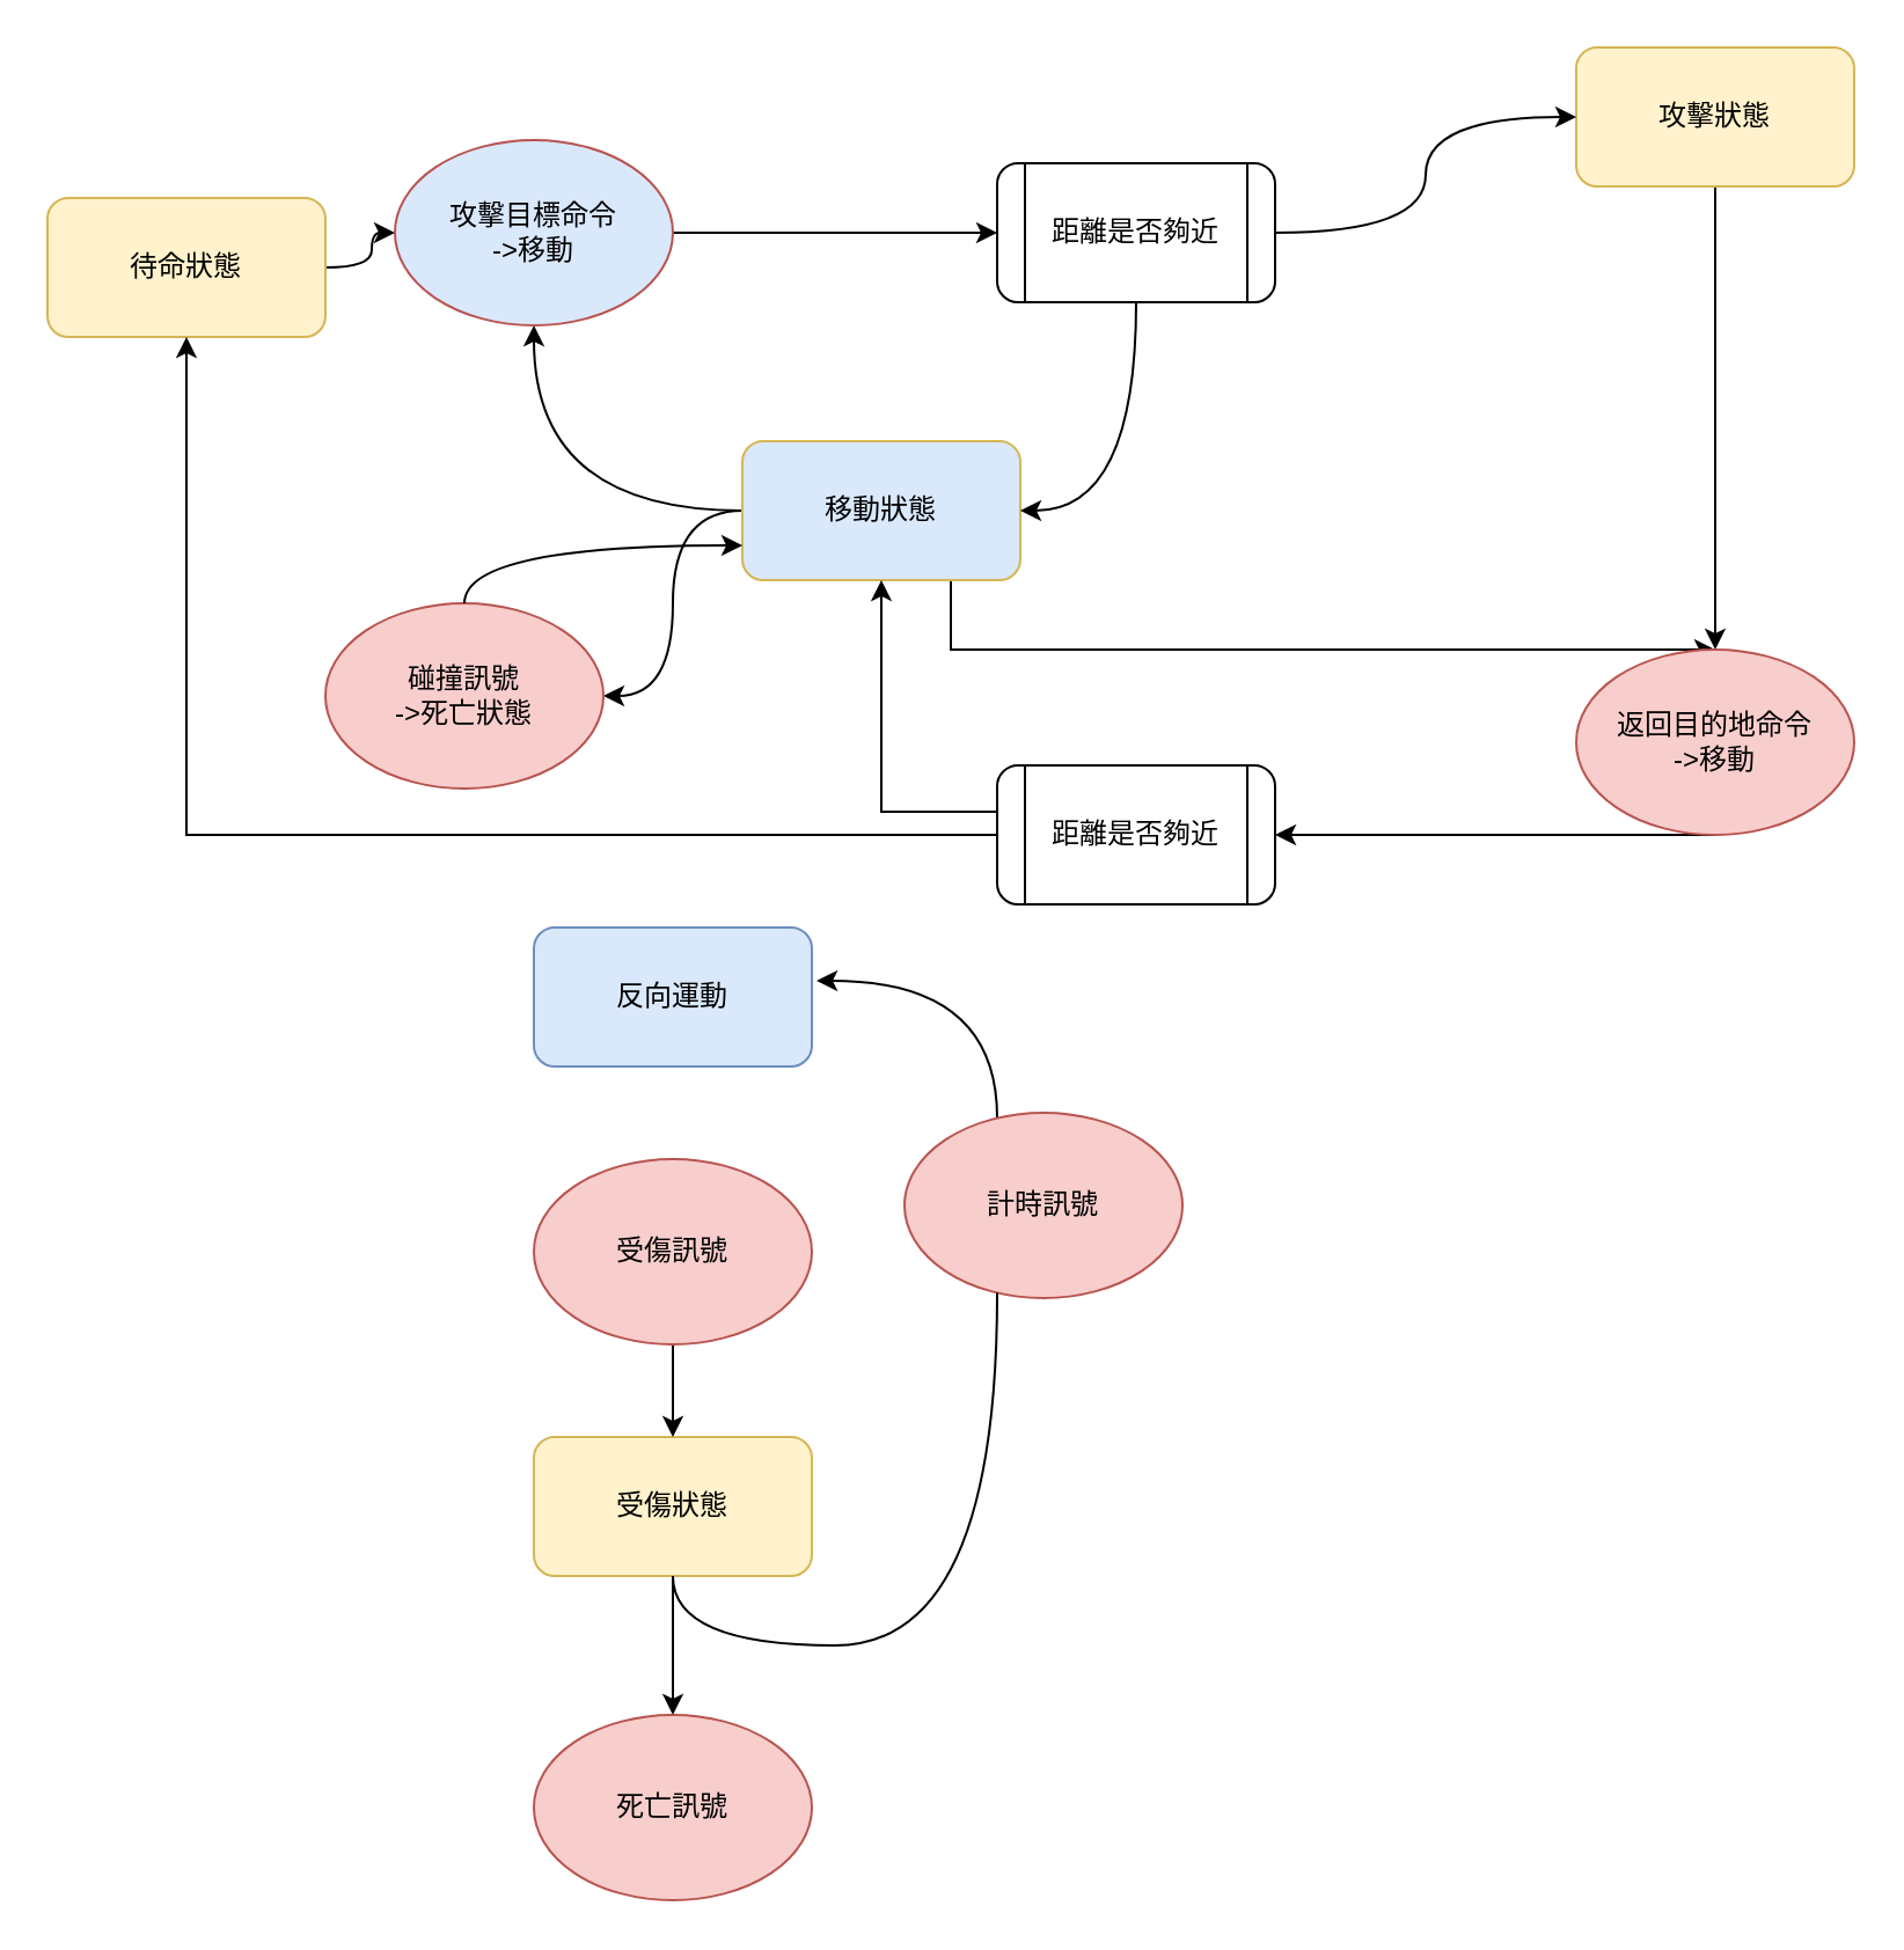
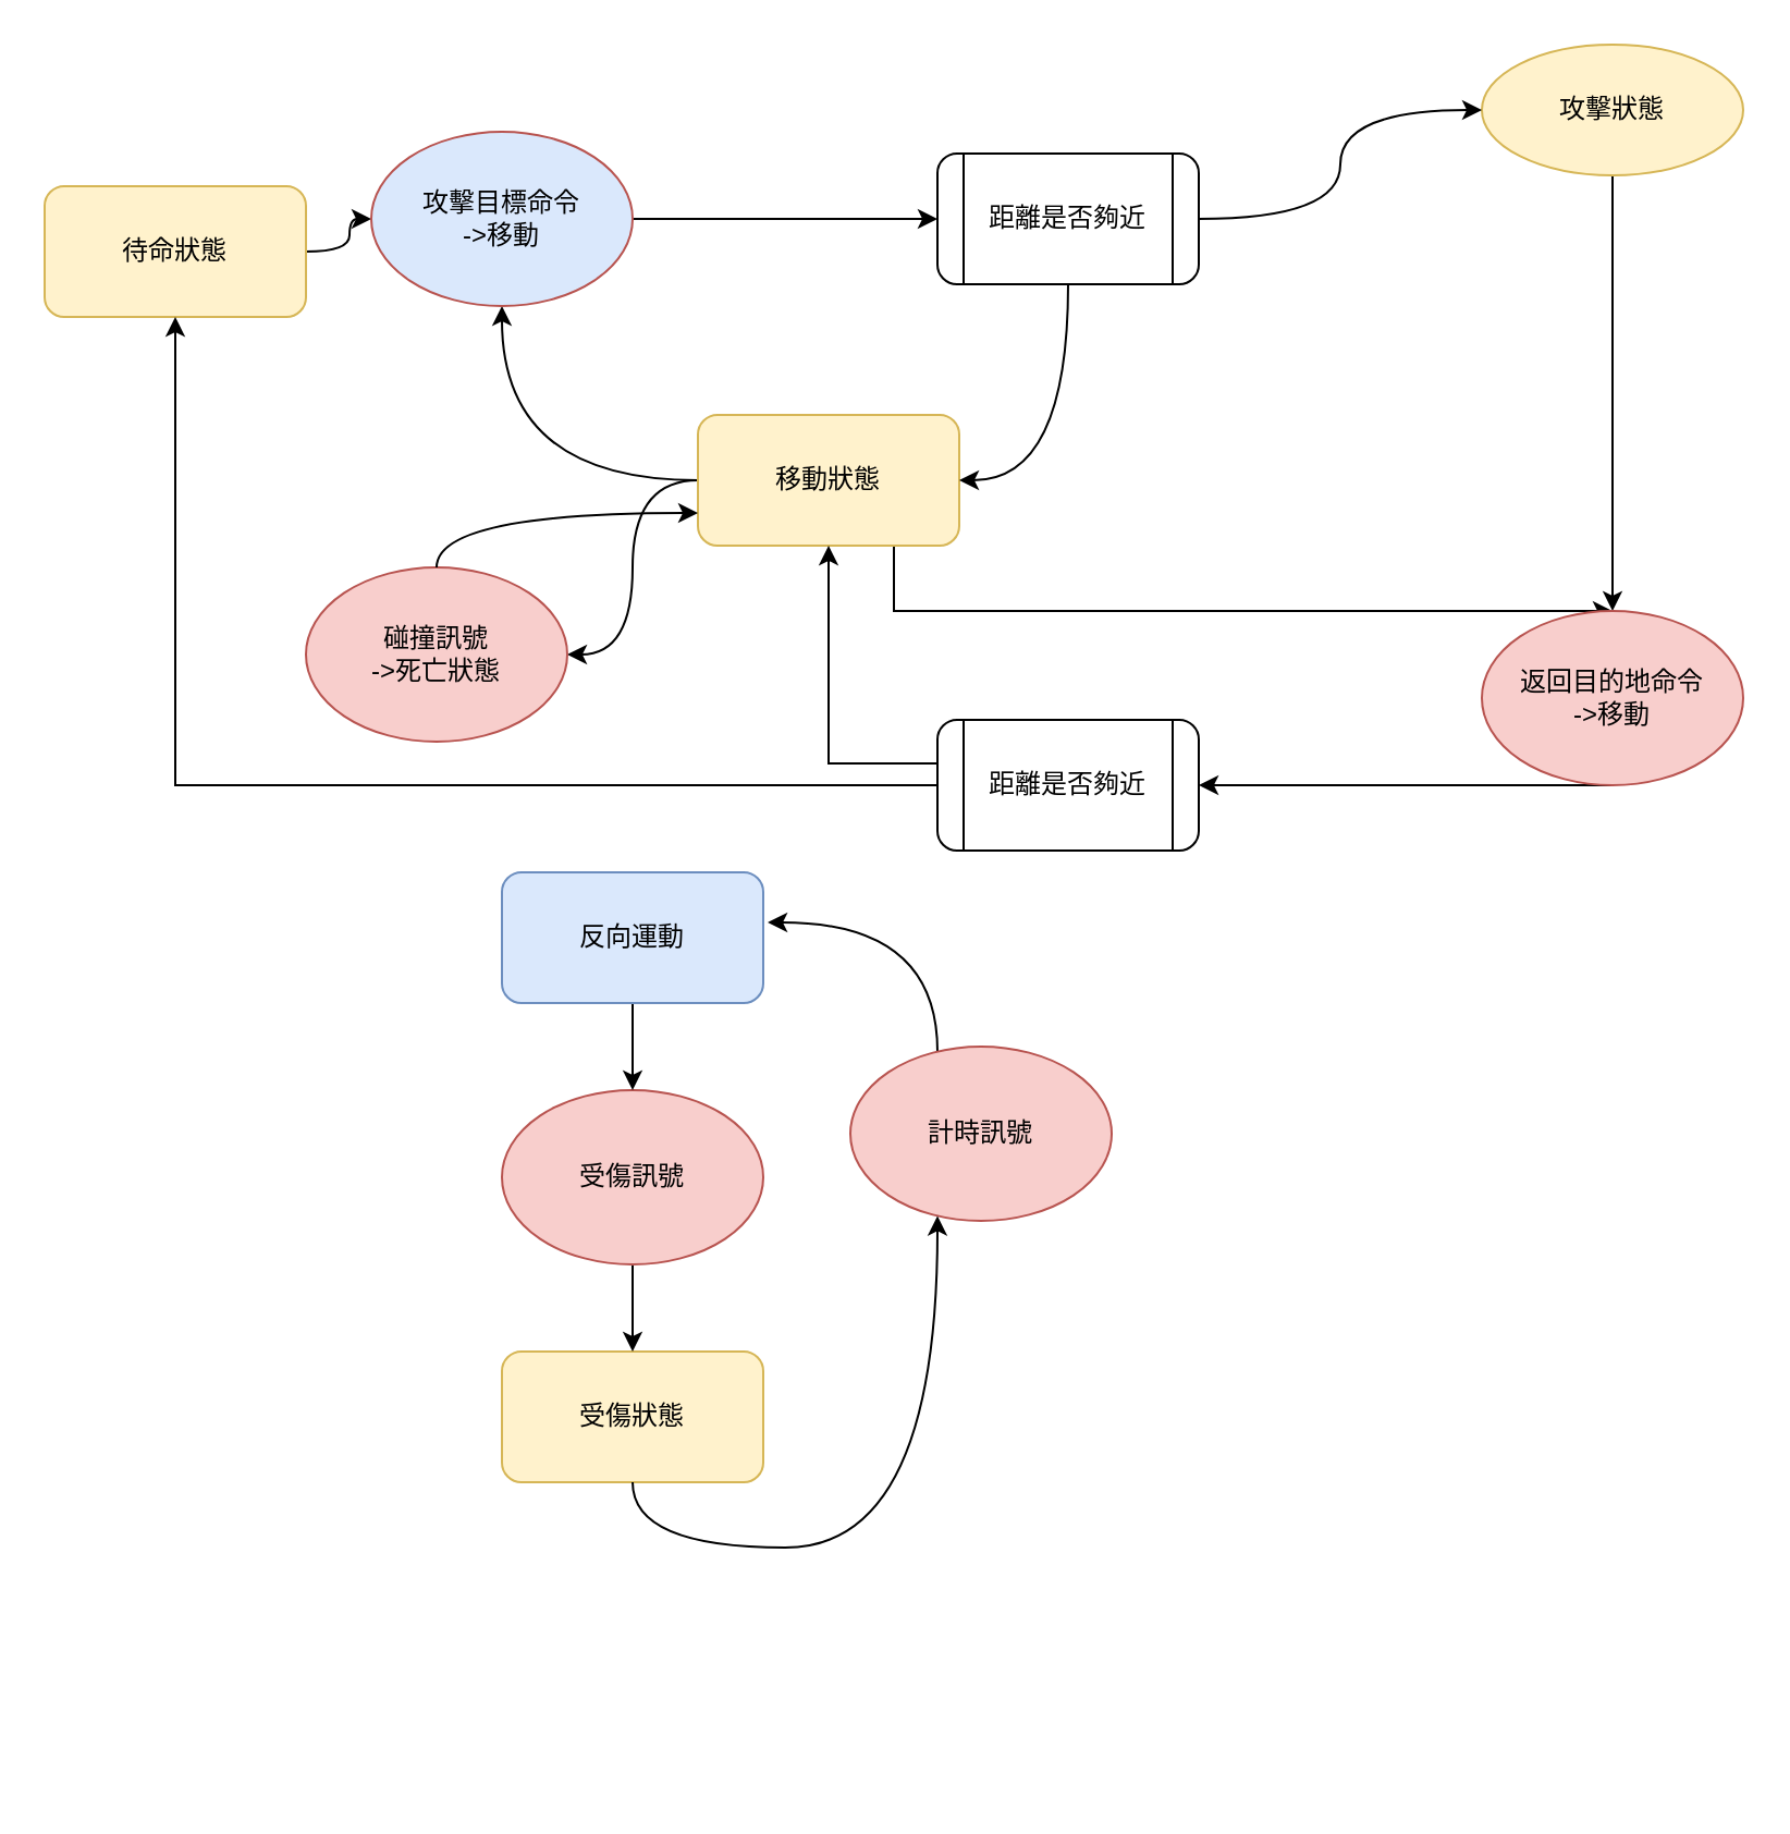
- <mxCell id="9" value="攻擊狀態" style="rounded=1;whiteSpace=wrap;html=1;fillColor=#fff2cc;strokeColor=#d6b656;" vertex="1" parent="1"><mxGeometry x="680" y="20" width="120" height="60" as="geometry" /></mxCell>
+ <mxCell id="9" value="攻擊狀態" style="ellipse;whiteSpace=wrap;html=1;fillColor=#fff2cc;strokeColor=#d6b656;" vertex="1" parent="1"><mxGeometry x="680" y="20" width="120" height="60" as="geometry" /></mxCell>
- <mxCell id="7" value="移動狀態" style="rounded=1;whiteSpace=wrap;html=1;fillColor=#dae8fc;strokeColor=#d6b656;" vertex="1" parent="1"><mxGeometry x="320" y="190" width="120" height="60" as="geometry" /></mxCell>
+ <mxCell id="7" value="移動狀態" style="rounded=1;whiteSpace=wrap;html=1;fillColor=#fff2cc;strokeColor=#d6b656;" vertex="1" parent="1"><mxGeometry x="320" y="190" width="120" height="60" as="geometry" /></mxCell>
+ <mxCell id="28" style="edgeStyle=orthogonalEdgeStyle;curved=1;rounded=0;orthogonalLoop=1;jettySize=auto;html=1;entryX=0.5;entryY=0;entryDx=0;entryDy=0;" edge="1" parent="1" source="29" target="14"><mxGeometry relative="1" as="geometry" /></mxCell>
- <mxCell id="31" style="edgeStyle=orthogonalEdgeStyle;curved=1;rounded=0;orthogonalLoop=1;jettySize=auto;html=1;endArrow=none;" edge="1" parent="1" source="12" target="30"><mxGeometry relative="1" as="geometry"><mxPoint x="350" y="650" as="sourcePoint" /><mxPoint x="352.04" y="422.98" as="targetPoint" /><Array as="points"><mxPoint x="290" y="710" /><mxPoint x="430" y="710" /></Array></mxGeometry></mxCell>
+ <mxCell id="31" style="edgeStyle=orthogonalEdgeStyle;curved=1;rounded=0;orthogonalLoop=1;jettySize=auto;html=1;" edge="1" parent="1" source="12" target="30"><mxGeometry relative="1" as="geometry"><mxPoint x="350" y="650" as="sourcePoint" /><mxPoint x="352.04" y="422.98" as="targetPoint" /><Array as="points"><mxPoint x="290" y="710" /><mxPoint x="430" y="710" /></Array></mxGeometry></mxCell>
- <mxCell id="11" style="edgeStyle=orthogonalEdgeStyle;curved=1;rounded=0;orthogonalLoop=1;jettySize=auto;html=1;entryX=0.5;entryY=0;entryDx=0;entryDy=0;" edge="1" parent="1" source="12" target="15"><mxGeometry relative="1" as="geometry" /></mxCell>
- <mxCell id="15" value="死亡訊號" style="ellipse;whiteSpace=wrap;html=1;rounded=1;fillColor=#f8cecc;strokeColor=#b85450;" vertex="1" parent="1"><mxGeometry x="230" y="740" width="120" height="80" as="geometry" /></mxCell>
